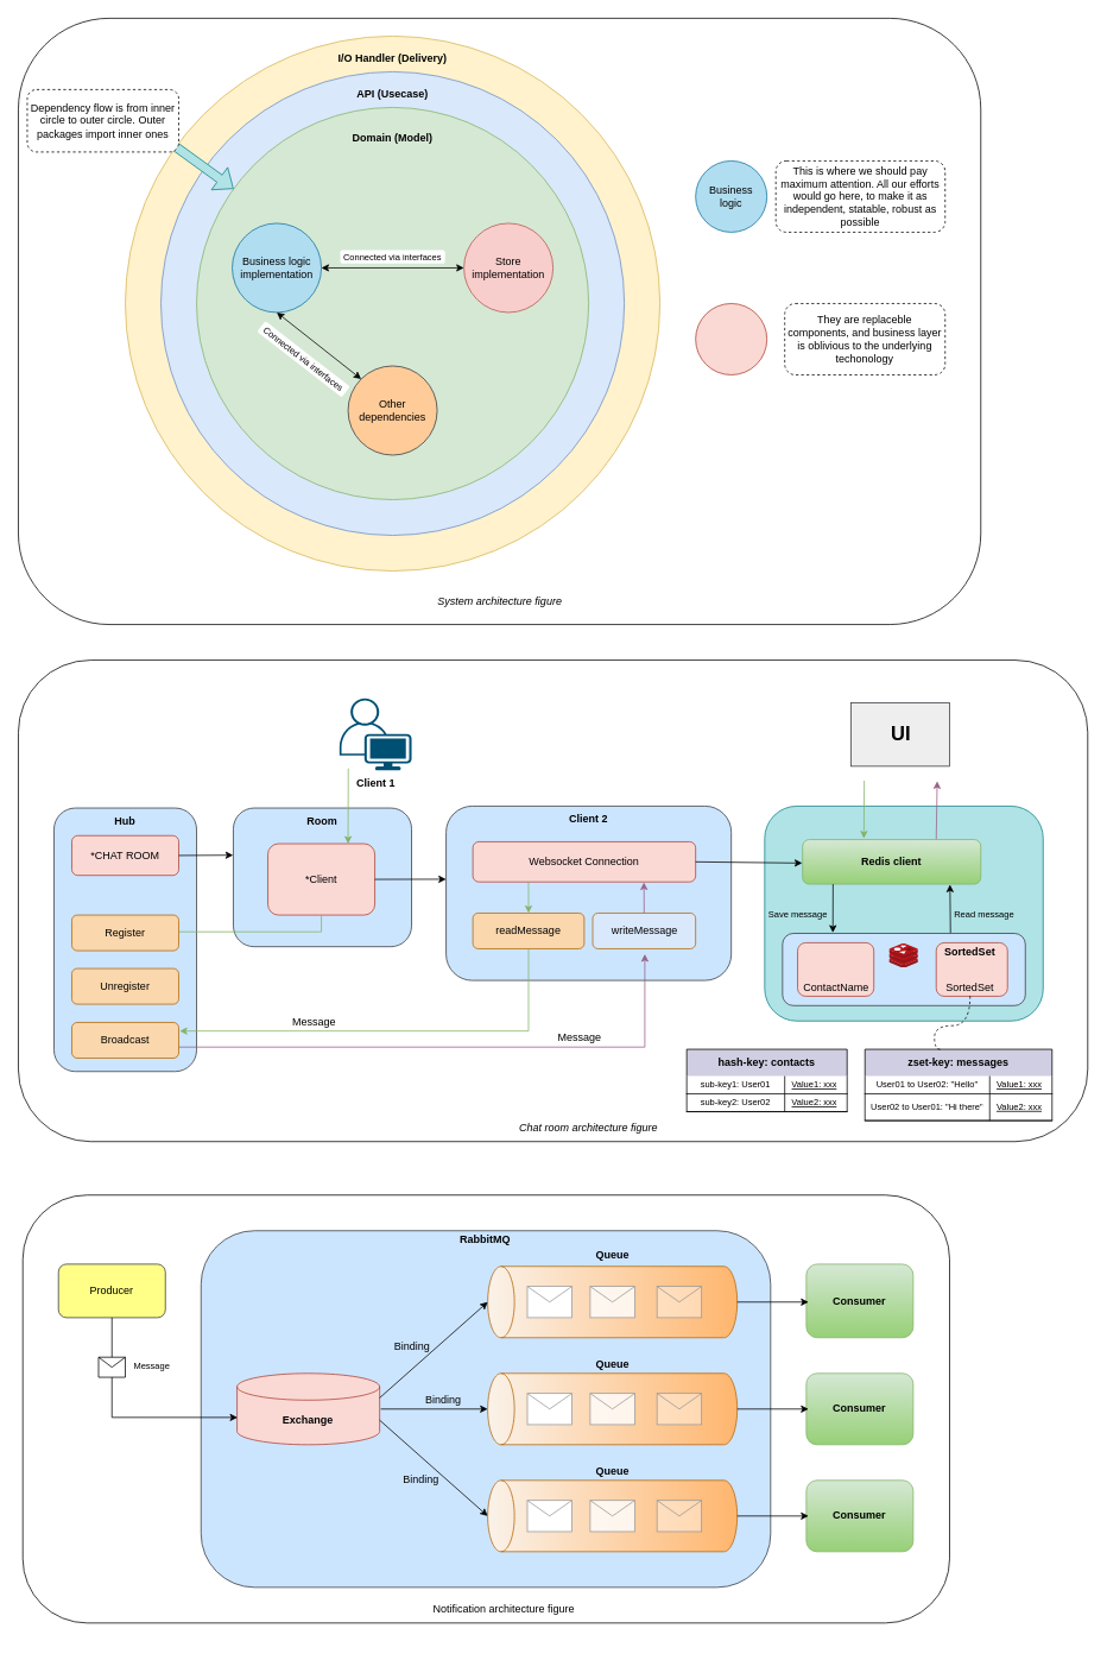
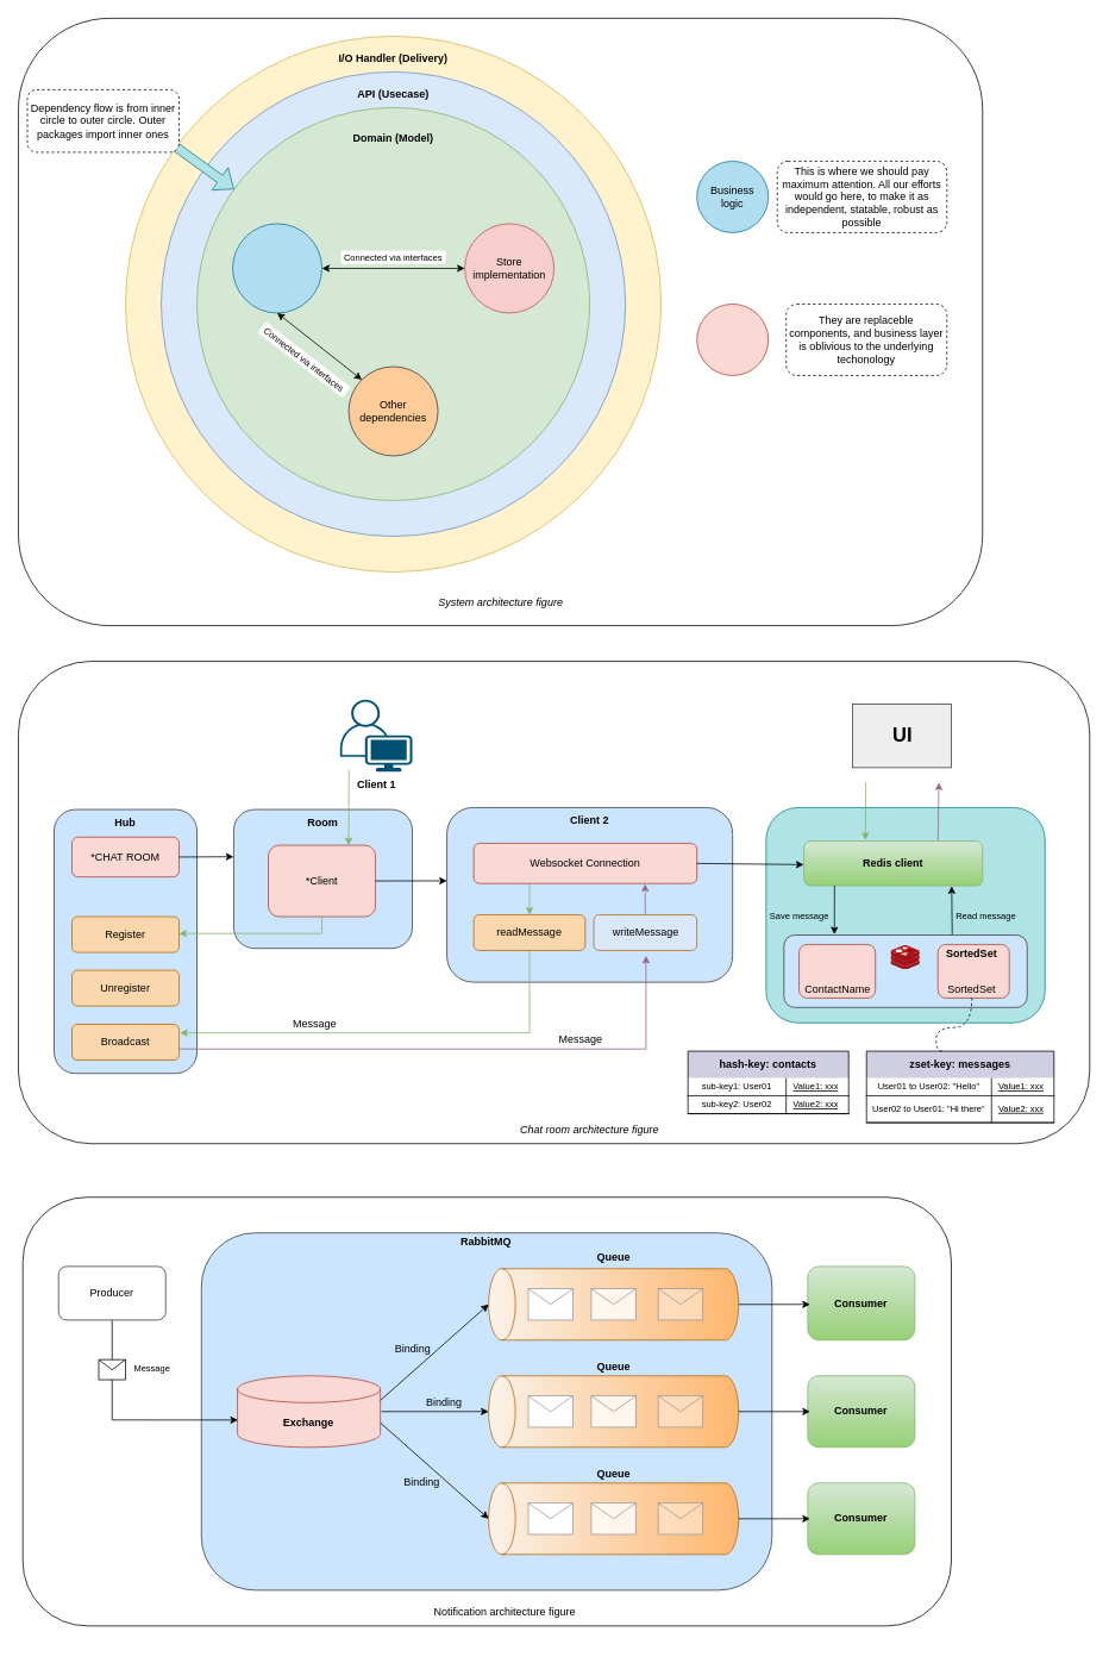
- <mxCell id="12" value="Business logic implementation" style="text;html=1;strokeColor=none;fillColor=none;align=center;verticalAlign=middle;whiteSpace=wrap;rounded=0;" vertex="1" parent="1"><mxGeometry x="280" y="285" width="60" height="30" as="geometry" /></mxCell>
- <mxCell id="58" value="" style="endArrow=none;html=1;rounded=0;edgeStyle=orthogonalEdgeStyle;exitX=0.5;exitY=1;exitDx=0;exitDy=0;fillColor=#d5e8d4;gradientColor=#97d077;strokeColor=#82b366;" edge="1" parent="1" source="38" target="33"><mxGeometry width="50" height="50" relative="1" as="geometry"><mxPoint x="450" y="1154.74" as="sourcePoint" /><mxPoint x="120" y="1044.74" as="targetPoint" /><Array as="points"><mxPoint x="360" y="1044.74" /></Array></mxGeometry></mxCell>
+ <mxCell id="58" value="" style="endArrow=classic;html=1;rounded=0;edgeStyle=orthogonalEdgeStyle;exitX=0.5;exitY=1;exitDx=0;exitDy=0;fillColor=#d5e8d4;gradientColor=#97d077;strokeColor=#82b366;" edge="1" parent="1" source="38" target="33"><mxGeometry width="50" height="50" relative="1" as="geometry"><mxPoint x="450" y="1154.74" as="sourcePoint" /><mxPoint x="120" y="1044.74" as="targetPoint" /><Array as="points"><mxPoint x="360" y="1044.74" /></Array></mxGeometry></mxCell>
- <mxCell id="91" value="Producer" style="rounded=1;whiteSpace=wrap;html=1;fillColor=#ffff88;strokeColor=#36393d;shadow=0;" vertex="1" parent="1"><mxGeometry x="65" y="1417.5" width="120" height="60" as="geometry" /></mxCell>
+ <mxCell id="91" value="Producer" style="rounded=1;whiteSpace=wrap;html=1;fillColor=#ffffff;strokeColor=#36393d;shadow=0;" vertex="1" parent="1"><mxGeometry x="65" y="1417.5" width="120" height="60" as="geometry" /></mxCell>
